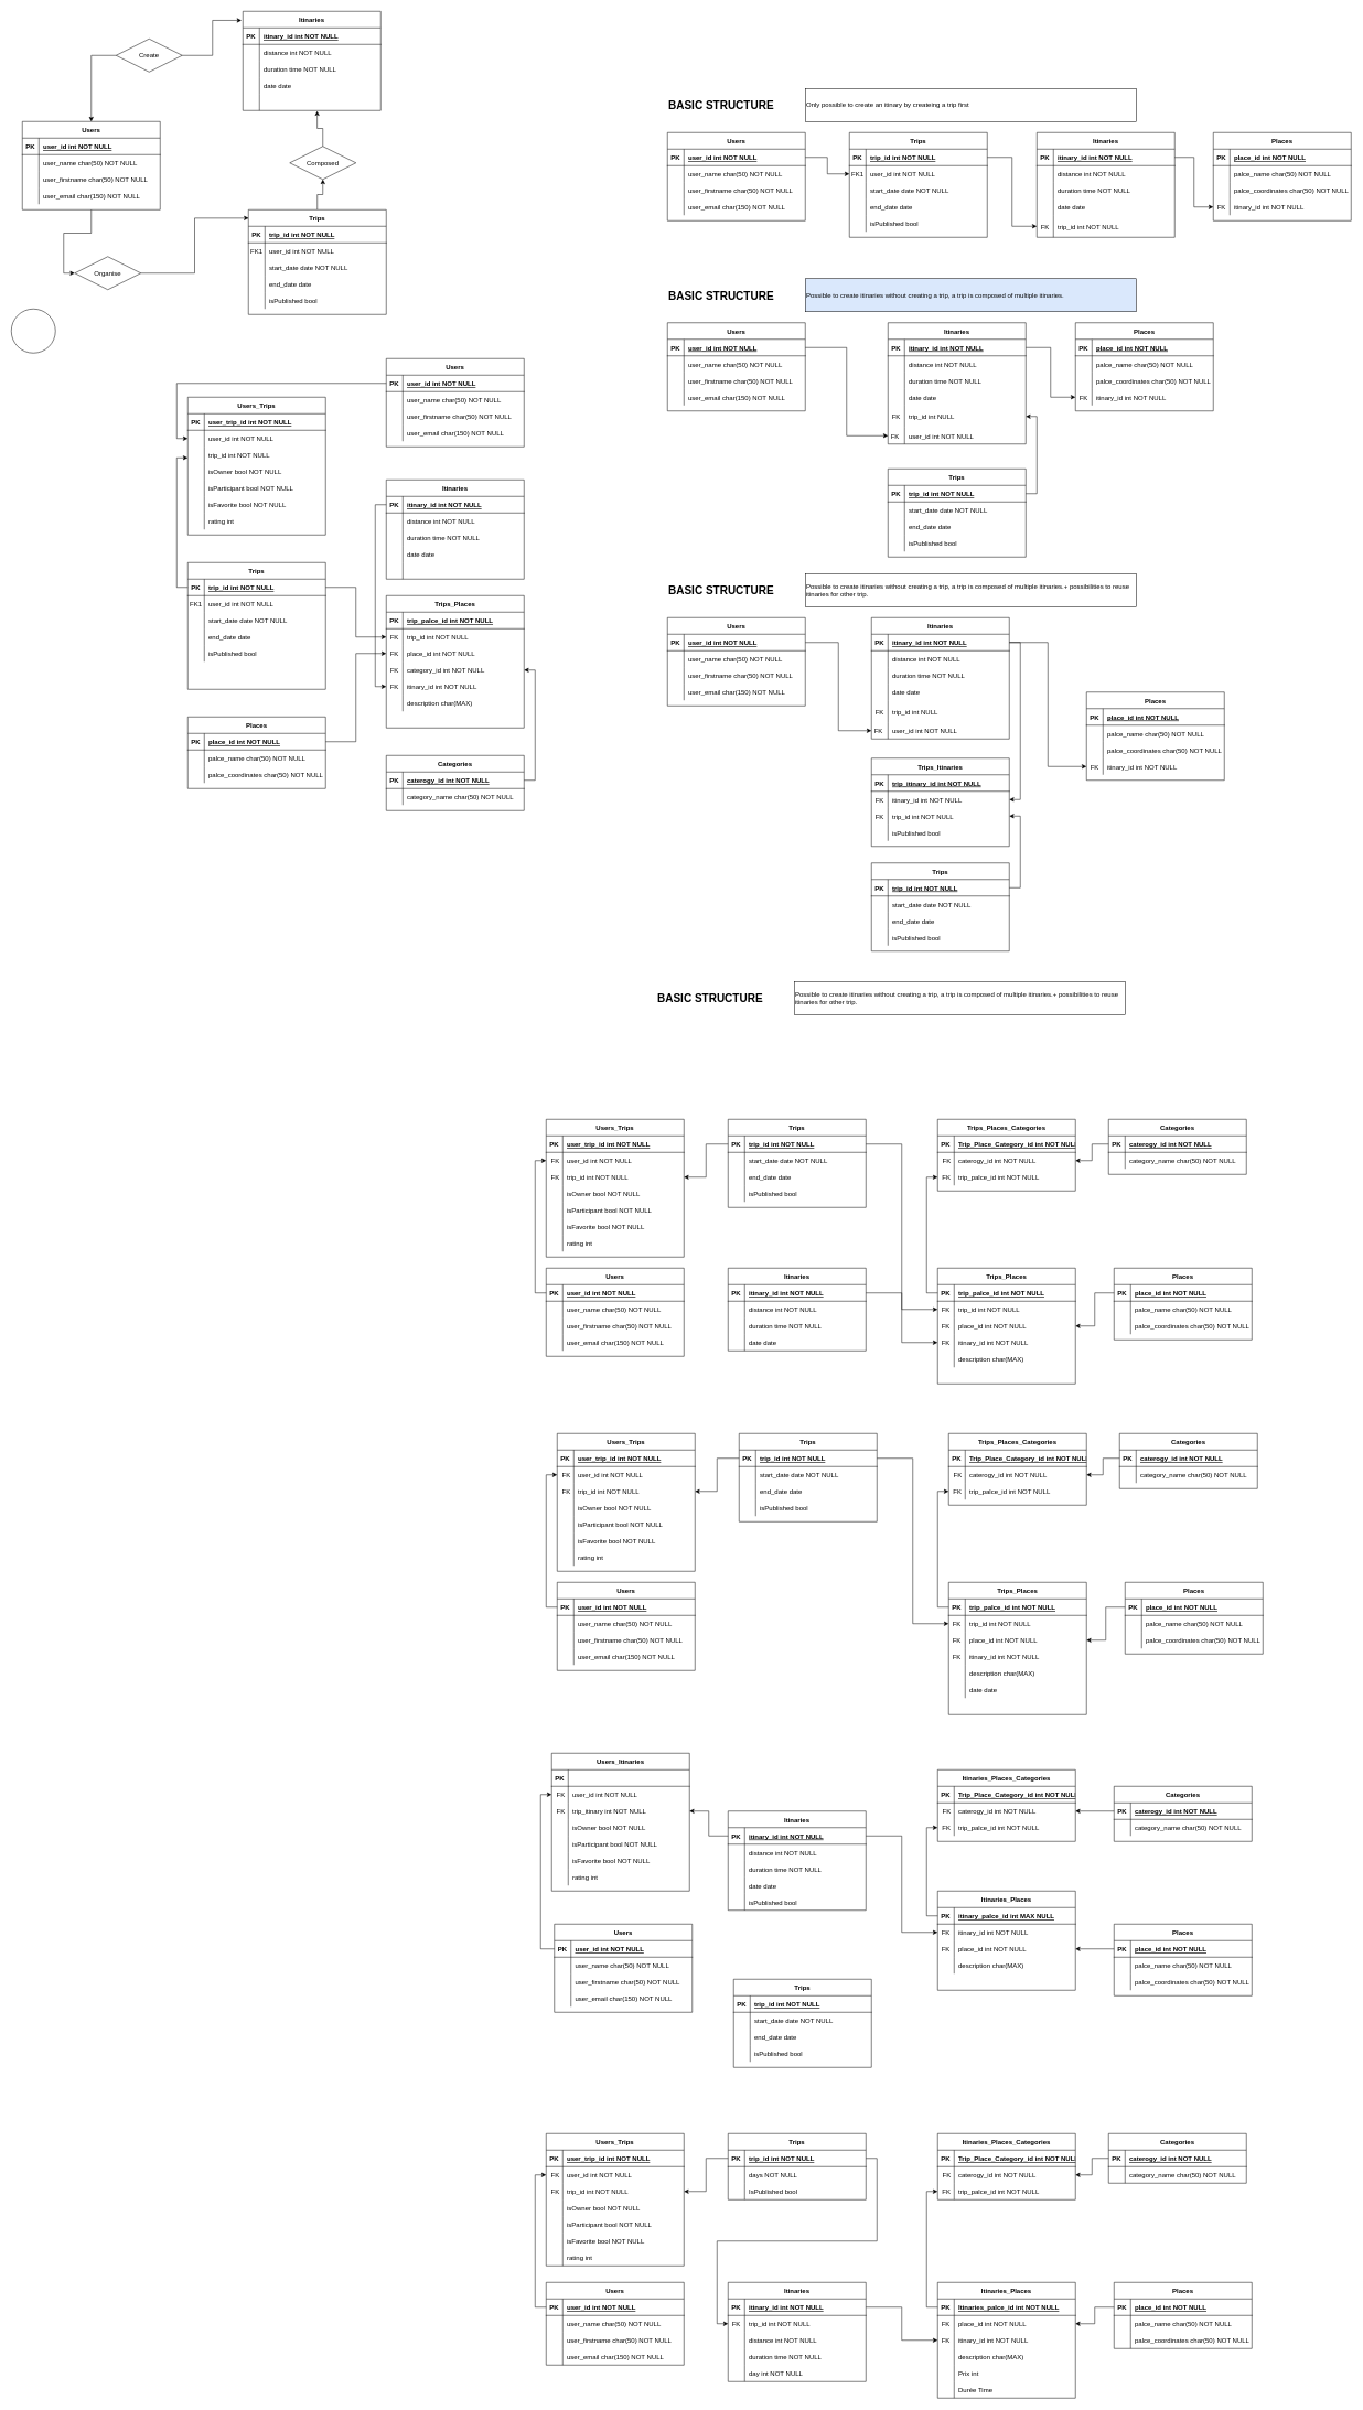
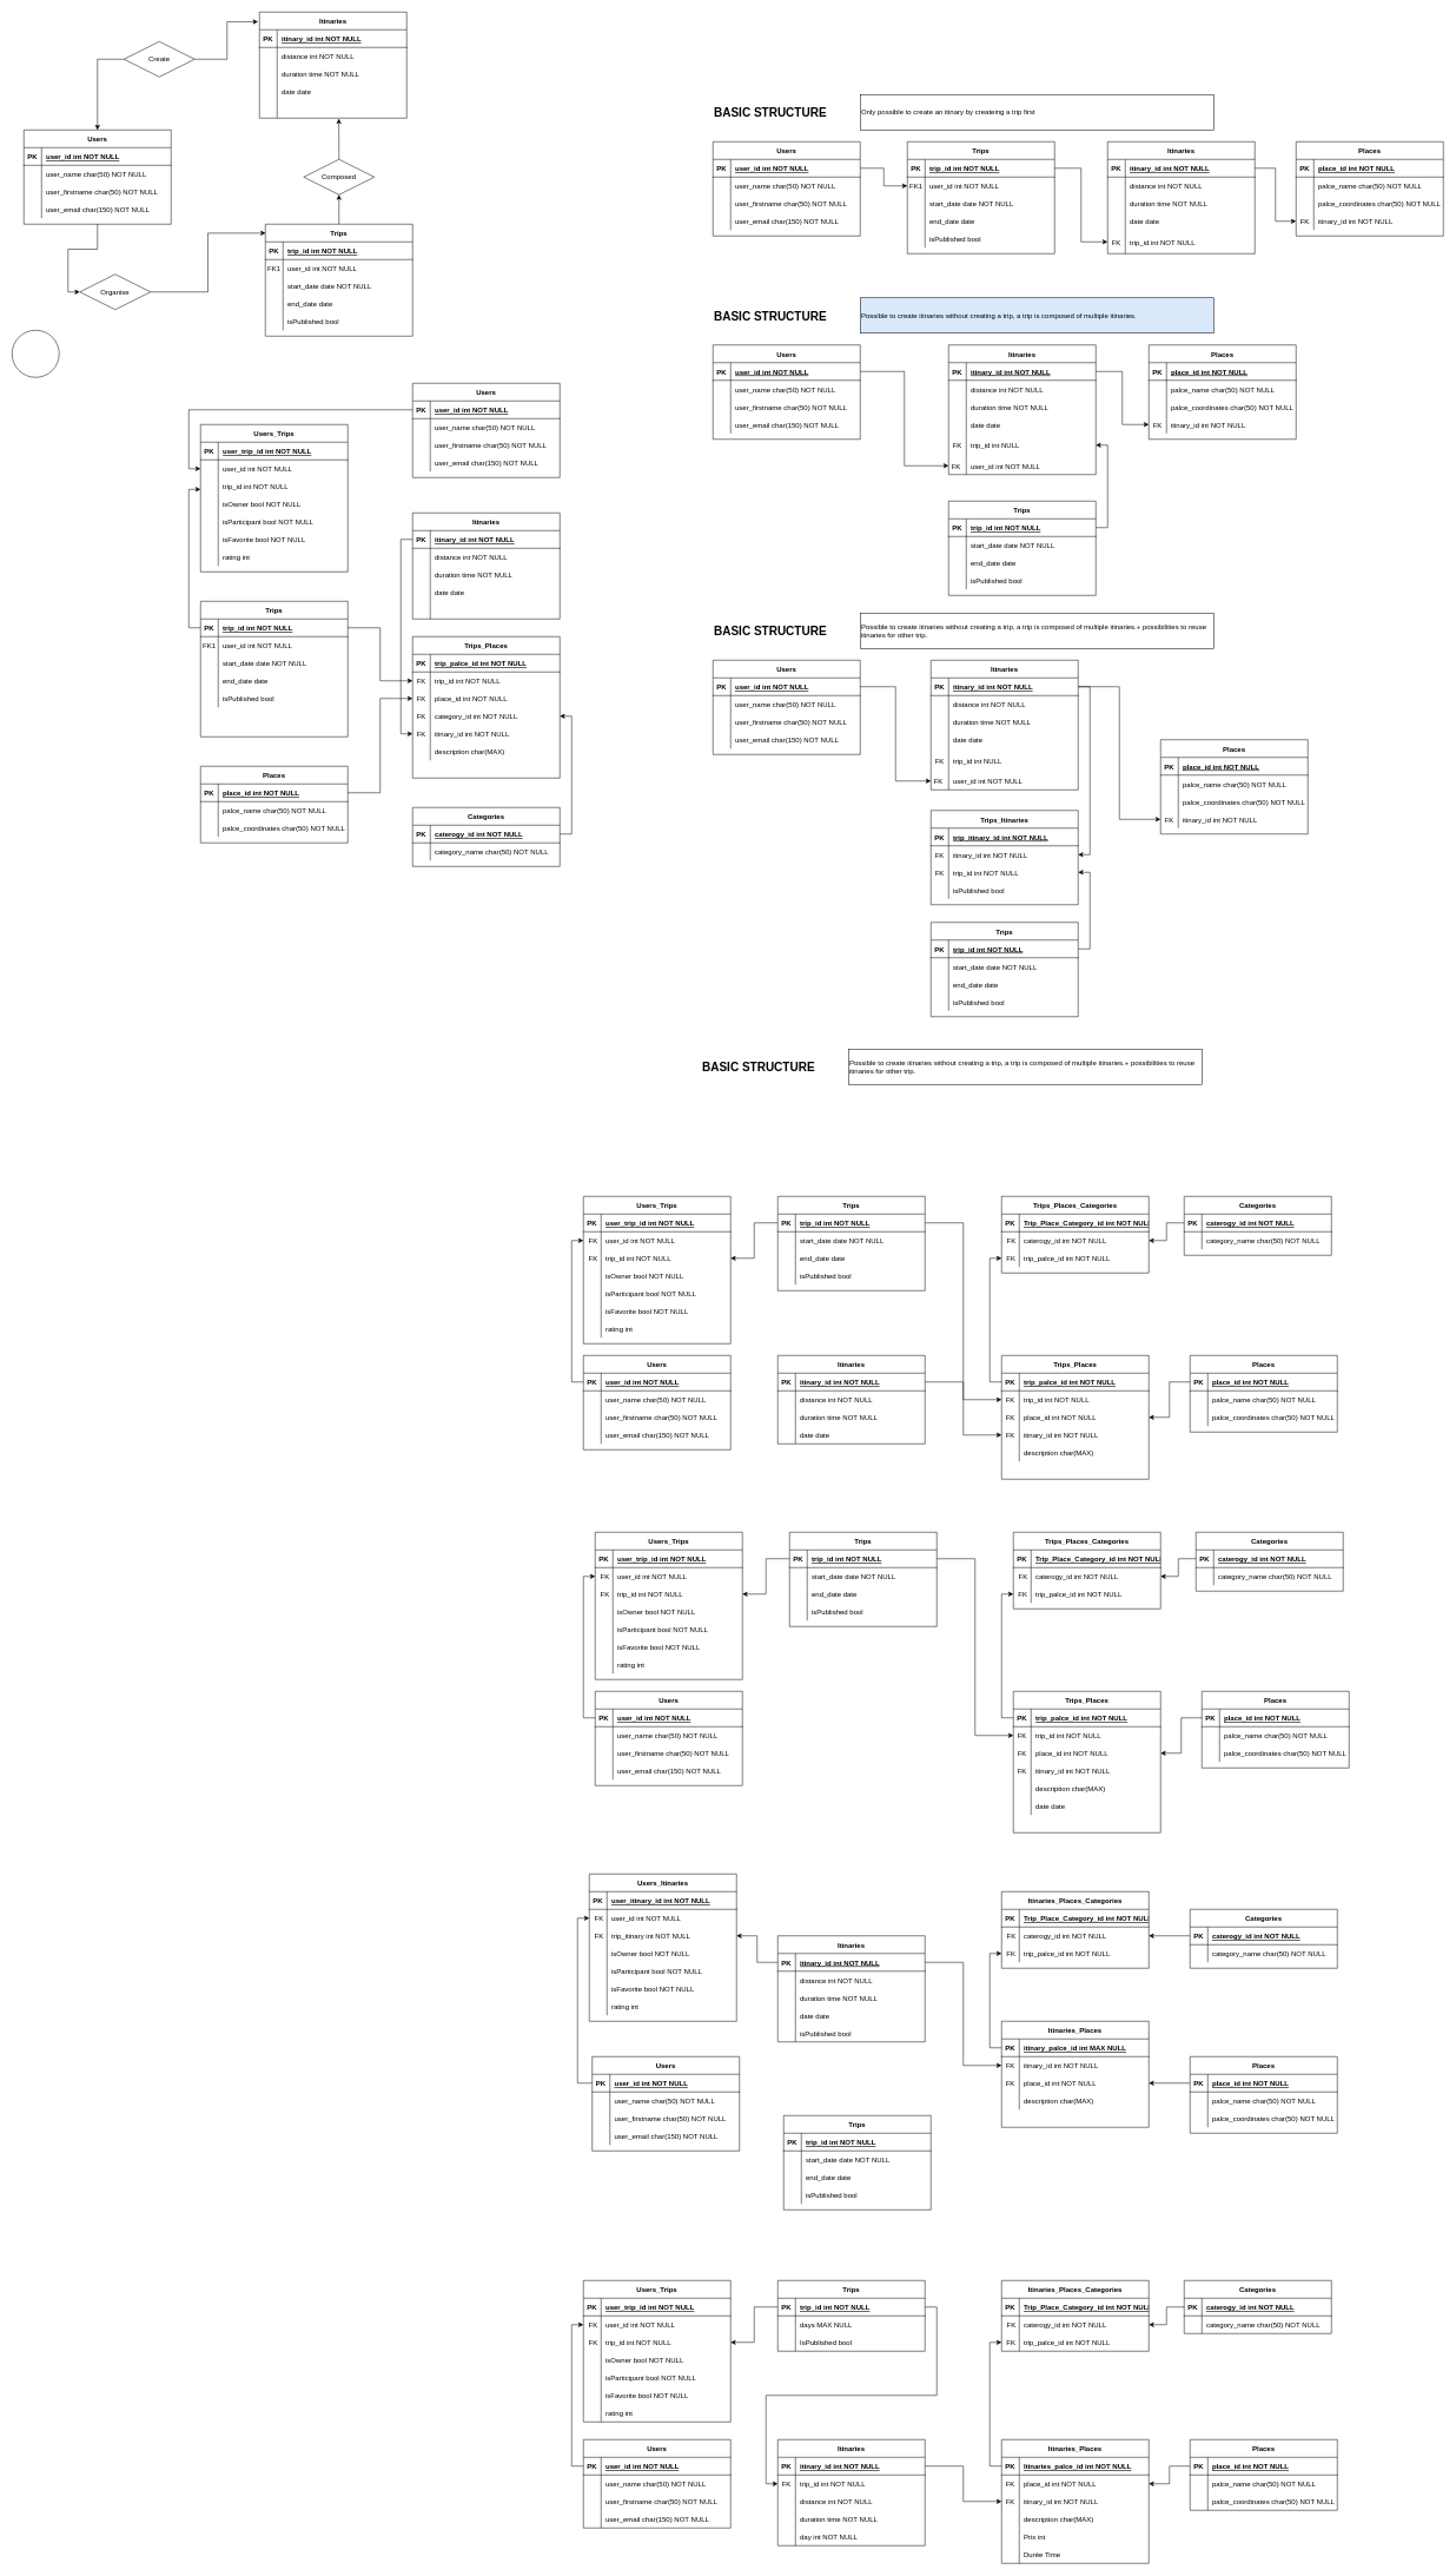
- <mxCell id="165" value="Composed" style="shape=rhombus;perimeter=rhombusPerimeter;whiteSpace=wrap;html=1;align=center;" vertex="1" parent="1"><mxGeometry x="525" y="265" width="120" height="60" as="geometry" /></mxCell>
+ <mxCell id="165" value="Composed" style="shape=rhombus;perimeter=rhombusPerimeter;whiteSpace=wrap;html=1;align=center;" vertex="1" parent="1"><mxGeometry x="515" y="270" width="120" height="60" as="geometry" /></mxCell>
+ <mxCell id="558" value="user_itinary_id int NOT NULL " style="shape=partialRectangle;overflow=hidden;connectable=0;fillColor=none;top=0;left=0;bottom=0;right=0;align=left;spacingLeft=6;fontStyle=5;" vertex="1" parent="556"><mxGeometry x="30" width="220" height="30" as="geometry"><mxRectangle width="220" height="30" as="alternateBounds" /></mxGeometry></mxCell>
- <mxCell id="611" value="days NOT NULL" style="shape=partialRectangle;connectable=0;fillColor=none;top=0;left=0;bottom=0;right=0;align=left;spacingLeft=6;overflow=hidden;" vertex="1" parent="609"><mxGeometry x="30" width="220" height="30" as="geometry"><mxRectangle width="220" height="30" as="alternateBounds" /></mxGeometry></mxCell>
+ <mxCell id="611" value="days MAX NULL" style="shape=partialRectangle;connectable=0;fillColor=none;top=0;left=0;bottom=0;right=0;align=left;spacingLeft=6;overflow=hidden;" vertex="1" parent="609"><mxGeometry x="30" width="220" height="30" as="geometry"><mxRectangle width="220" height="30" as="alternateBounds" /></mxGeometry></mxCell>
